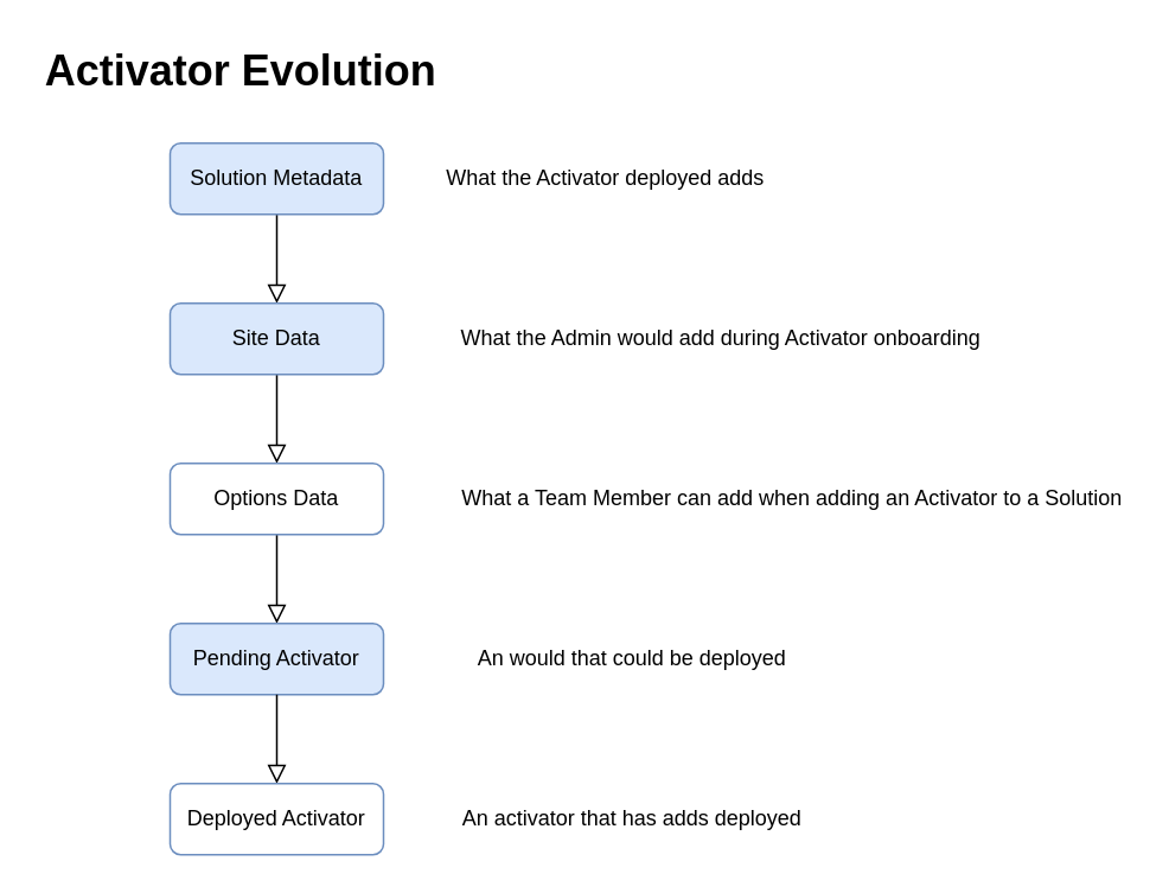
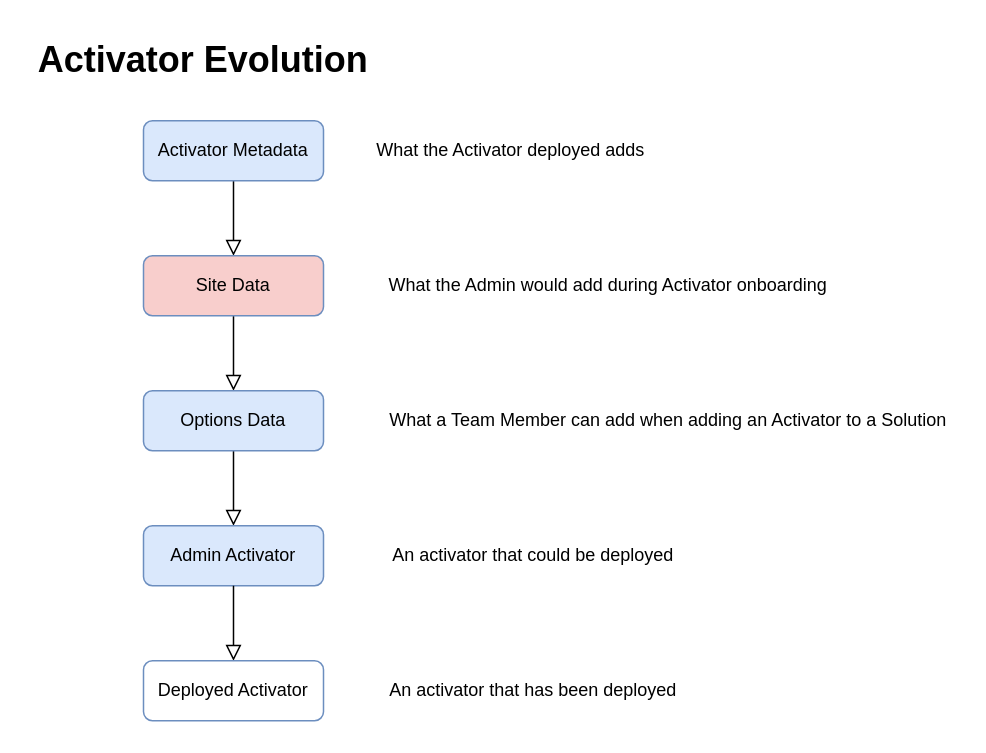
- <mxCell id="3" value="Solution Metadata" style="rounded=1;whiteSpace=wrap;html=1;fontSize=12;glass=0;strokeWidth=1;shadow=0;fillColor=#dae8fc;strokeColor=#6c8ebf;" parent="1" vertex="1"><mxGeometry x="95" y="80" width="120" height="40" as="geometry" /></mxCell>
+ <mxCell id="3" value="Activator Metadata" style="rounded=1;whiteSpace=wrap;html=1;fontSize=12;glass=0;strokeWidth=1;shadow=0;fillColor=#dae8fc;strokeColor=#6c8ebf;" parent="1" vertex="1"><mxGeometry x="95" y="80" width="120" height="40" as="geometry" /></mxCell>
- <mxCell id="5" value="Site Data" style="rounded=1;whiteSpace=wrap;html=1;fontSize=12;glass=0;strokeWidth=1;shadow=0;fillColor=#dae8fc;strokeColor=#6c8ebf;" parent="1" vertex="1"><mxGeometry x="95" y="170" width="120" height="40" as="geometry" /></mxCell>
+ <mxCell id="5" value="Site Data" style="rounded=1;whiteSpace=wrap;html=1;fontSize=12;glass=0;strokeWidth=1;shadow=0;fillColor=#f8cecc;strokeColor=#6c8ebf;" parent="1" vertex="1"><mxGeometry x="95" y="170" width="120" height="40" as="geometry" /></mxCell>
- <mxCell id="7" value="Options Data" style="rounded=1;whiteSpace=wrap;html=1;fontSize=12;glass=0;strokeWidth=1;shadow=0;fillColor=#ffffff;strokeColor=#6c8ebf;" parent="1" vertex="1"><mxGeometry x="95" y="260" width="120" height="40" as="geometry" /></mxCell>
+ <mxCell id="7" value="Options Data" style="rounded=1;whiteSpace=wrap;html=1;fontSize=12;glass=0;strokeWidth=1;shadow=0;fillColor=#dae8fc;strokeColor=#6c8ebf;" parent="1" vertex="1"><mxGeometry x="95" y="260" width="120" height="40" as="geometry" /></mxCell>
- <mxCell id="8" value="Pending Activator" style="rounded=1;whiteSpace=wrap;html=1;fontSize=12;glass=0;strokeWidth=1;shadow=0;fillColor=#dae8fc;strokeColor=#6c8ebf;" parent="1" vertex="1"><mxGeometry x="95" y="350" width="120" height="40" as="geometry" /></mxCell>
+ <mxCell id="8" value="Admin Activator" style="rounded=1;whiteSpace=wrap;html=1;fontSize=12;glass=0;strokeWidth=1;shadow=0;fillColor=#dae8fc;strokeColor=#6c8ebf;" parent="1" vertex="1"><mxGeometry x="95" y="350" width="120" height="40" as="geometry" /></mxCell>
- <mxCell id="13" value="An would that could be deployed" style="text;html=1;strokeColor=none;fillColor=none;align=center;verticalAlign=middle;whiteSpace=wrap;rounded=0;" parent="1" vertex="1"><mxGeometry x="195" y="360" width="320" height="20" as="geometry" /></mxCell>
+ <mxCell id="13" value="An activator that could be deployed" style="text;html=1;strokeColor=none;fillColor=none;align=center;verticalAlign=middle;whiteSpace=wrap;rounded=0;" parent="1" vertex="1"><mxGeometry x="195" y="360" width="320" height="20" as="geometry" /></mxCell>
- <mxCell id="16" value="An activator that has adds deployed" style="text;html=1;strokeColor=none;fillColor=none;align=center;verticalAlign=middle;whiteSpace=wrap;rounded=0;" vertex="1" parent="1"><mxGeometry x="195" y="450" width="320" height="20" as="geometry" /></mxCell>
+ <mxCell id="16" value="An activator that has been deployed" style="text;html=1;strokeColor=none;fillColor=none;align=center;verticalAlign=middle;whiteSpace=wrap;rounded=0;" vertex="1" parent="1"><mxGeometry x="195" y="450" width="320" height="20" as="geometry" /></mxCell>
